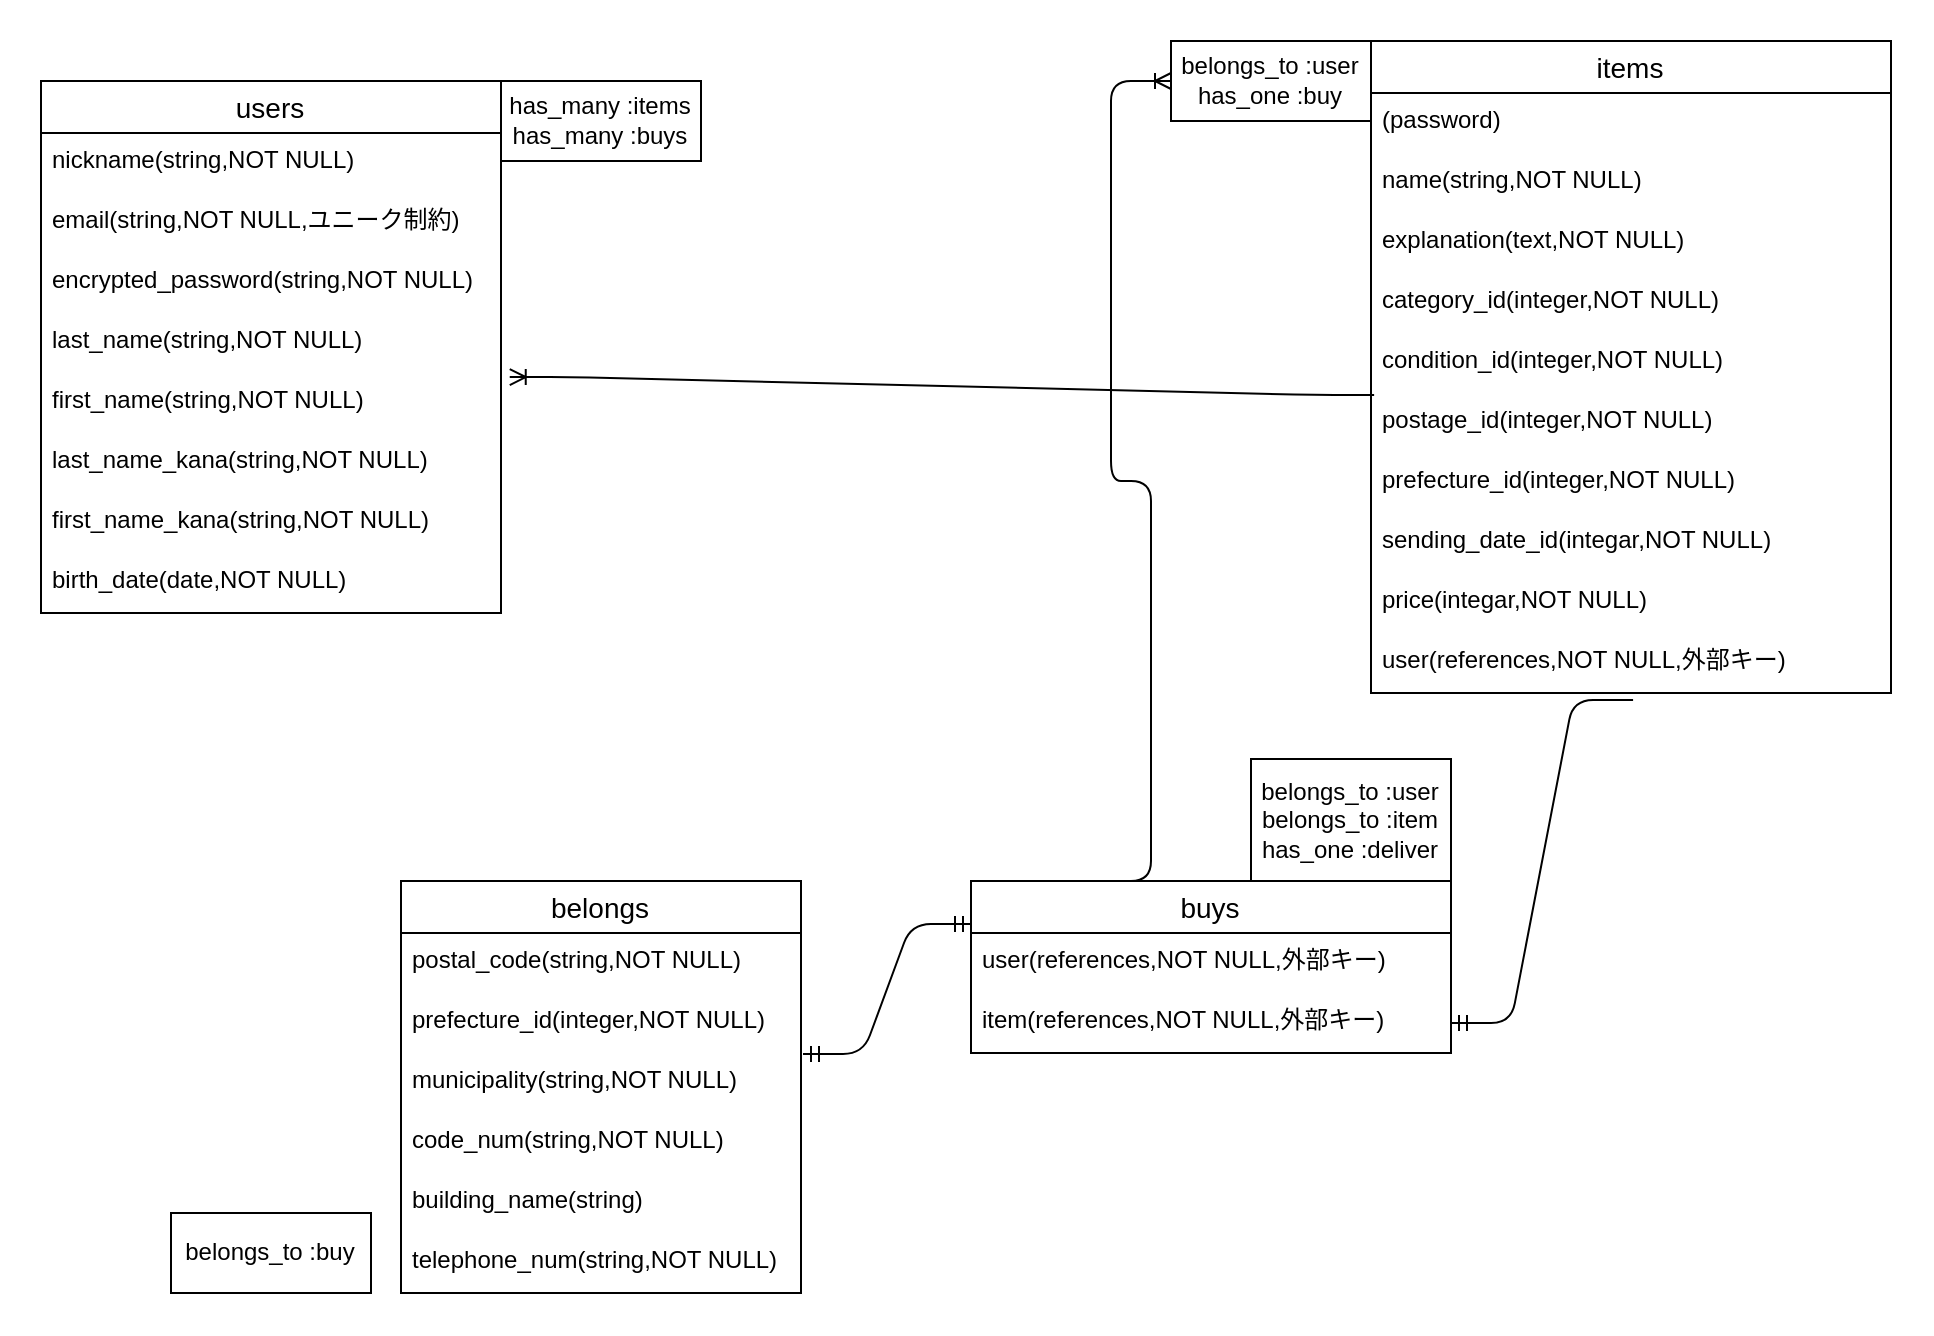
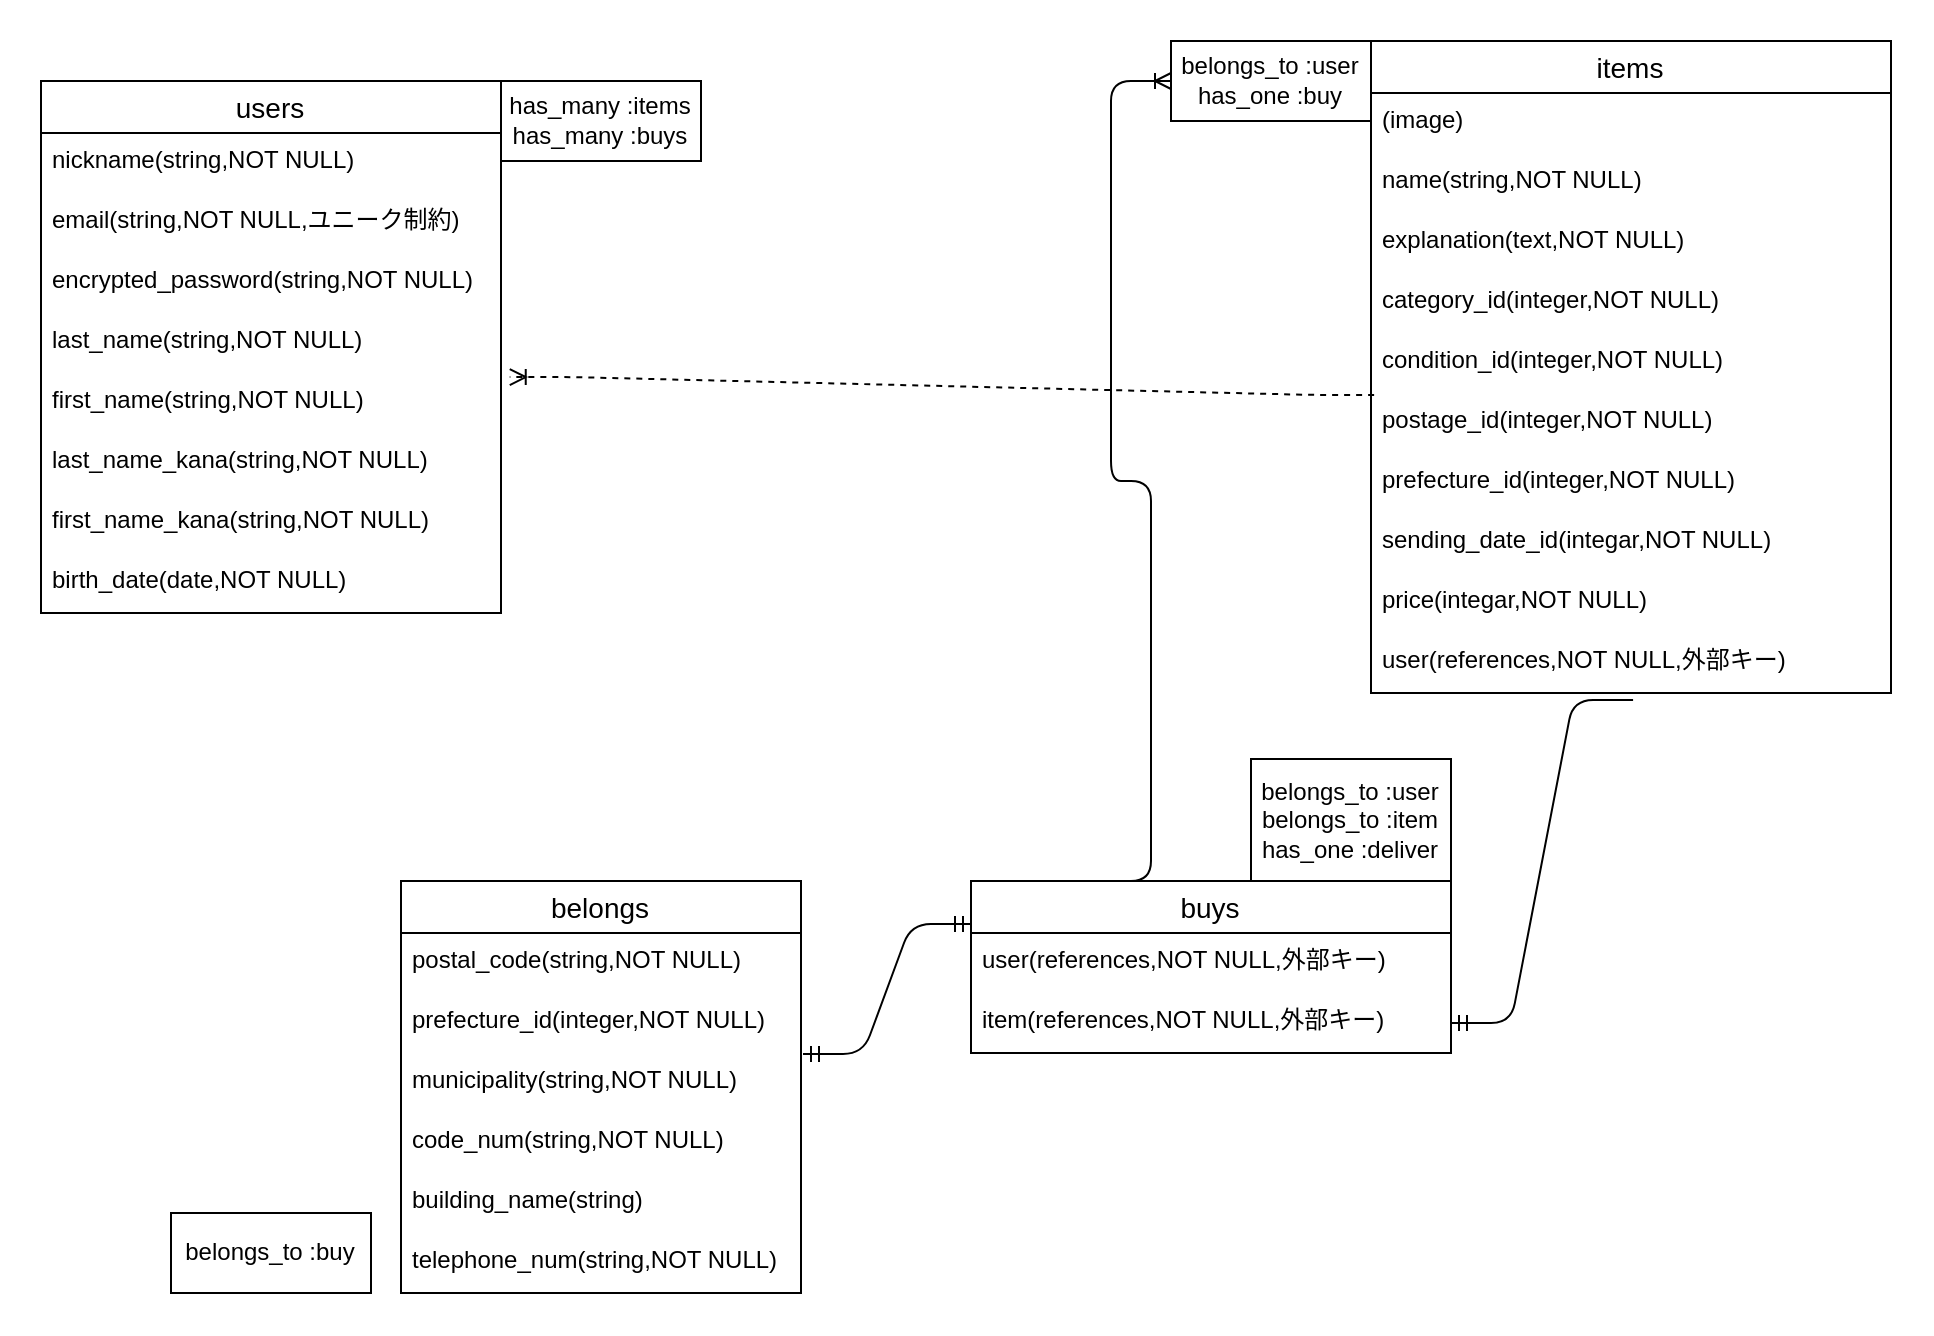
- <mxCell id="12" value="(password)" style="text;strokeColor=none;fillColor=none;spacingLeft=4;spacingRight=4;overflow=hidden;rotatable=0;points=[[0,0.5],[1,0.5]];portConstraint=eastwest;fontSize=12;" vertex="1" parent="11"><mxGeometry y="26" width="260" height="30" as="geometry" /></mxCell>
+ <mxCell id="12" value="(image)" style="text;strokeColor=none;fillColor=none;spacingLeft=4;spacingRight=4;overflow=hidden;rotatable=0;points=[[0,0.5],[1,0.5]];portConstraint=eastwest;fontSize=12;" vertex="1" parent="11"><mxGeometry y="26" width="260" height="30" as="geometry" /></mxCell>
- <mxCell id="32" value="" style="edgeStyle=entityRelationEdgeStyle;fontSize=12;html=1;endArrow=ERoneToMany;entryX=1.019;entryY=0.067;entryDx=0;entryDy=0;entryPerimeter=0;exitX=0.006;exitY=1.033;exitDx=0;exitDy=0;exitPerimeter=0;" edge="1" parent="1" source="16" target="7"><mxGeometry width="100" height="100" relative="1" as="geometry"><mxPoint x="205" y="340" as="sourcePoint" /><mxPoint x="215" y="240" as="targetPoint" /></mxGeometry></mxCell>
+ <mxCell id="32" value="" style="edgeStyle=entityRelationEdgeStyle;fontSize=12;html=1;endArrow=ERoneToMany;entryX=1.019;entryY=0.067;entryDx=0;entryDy=0;entryPerimeter=0;exitX=0.006;exitY=1.033;exitDx=0;exitDy=0;exitPerimeter=0;dashed=1;" edge="1" parent="1" source="16" target="7"><mxGeometry width="100" height="100" relative="1" as="geometry"><mxPoint x="205" y="340" as="sourcePoint" /><mxPoint x="215" y="240" as="targetPoint" /></mxGeometry></mxCell>
